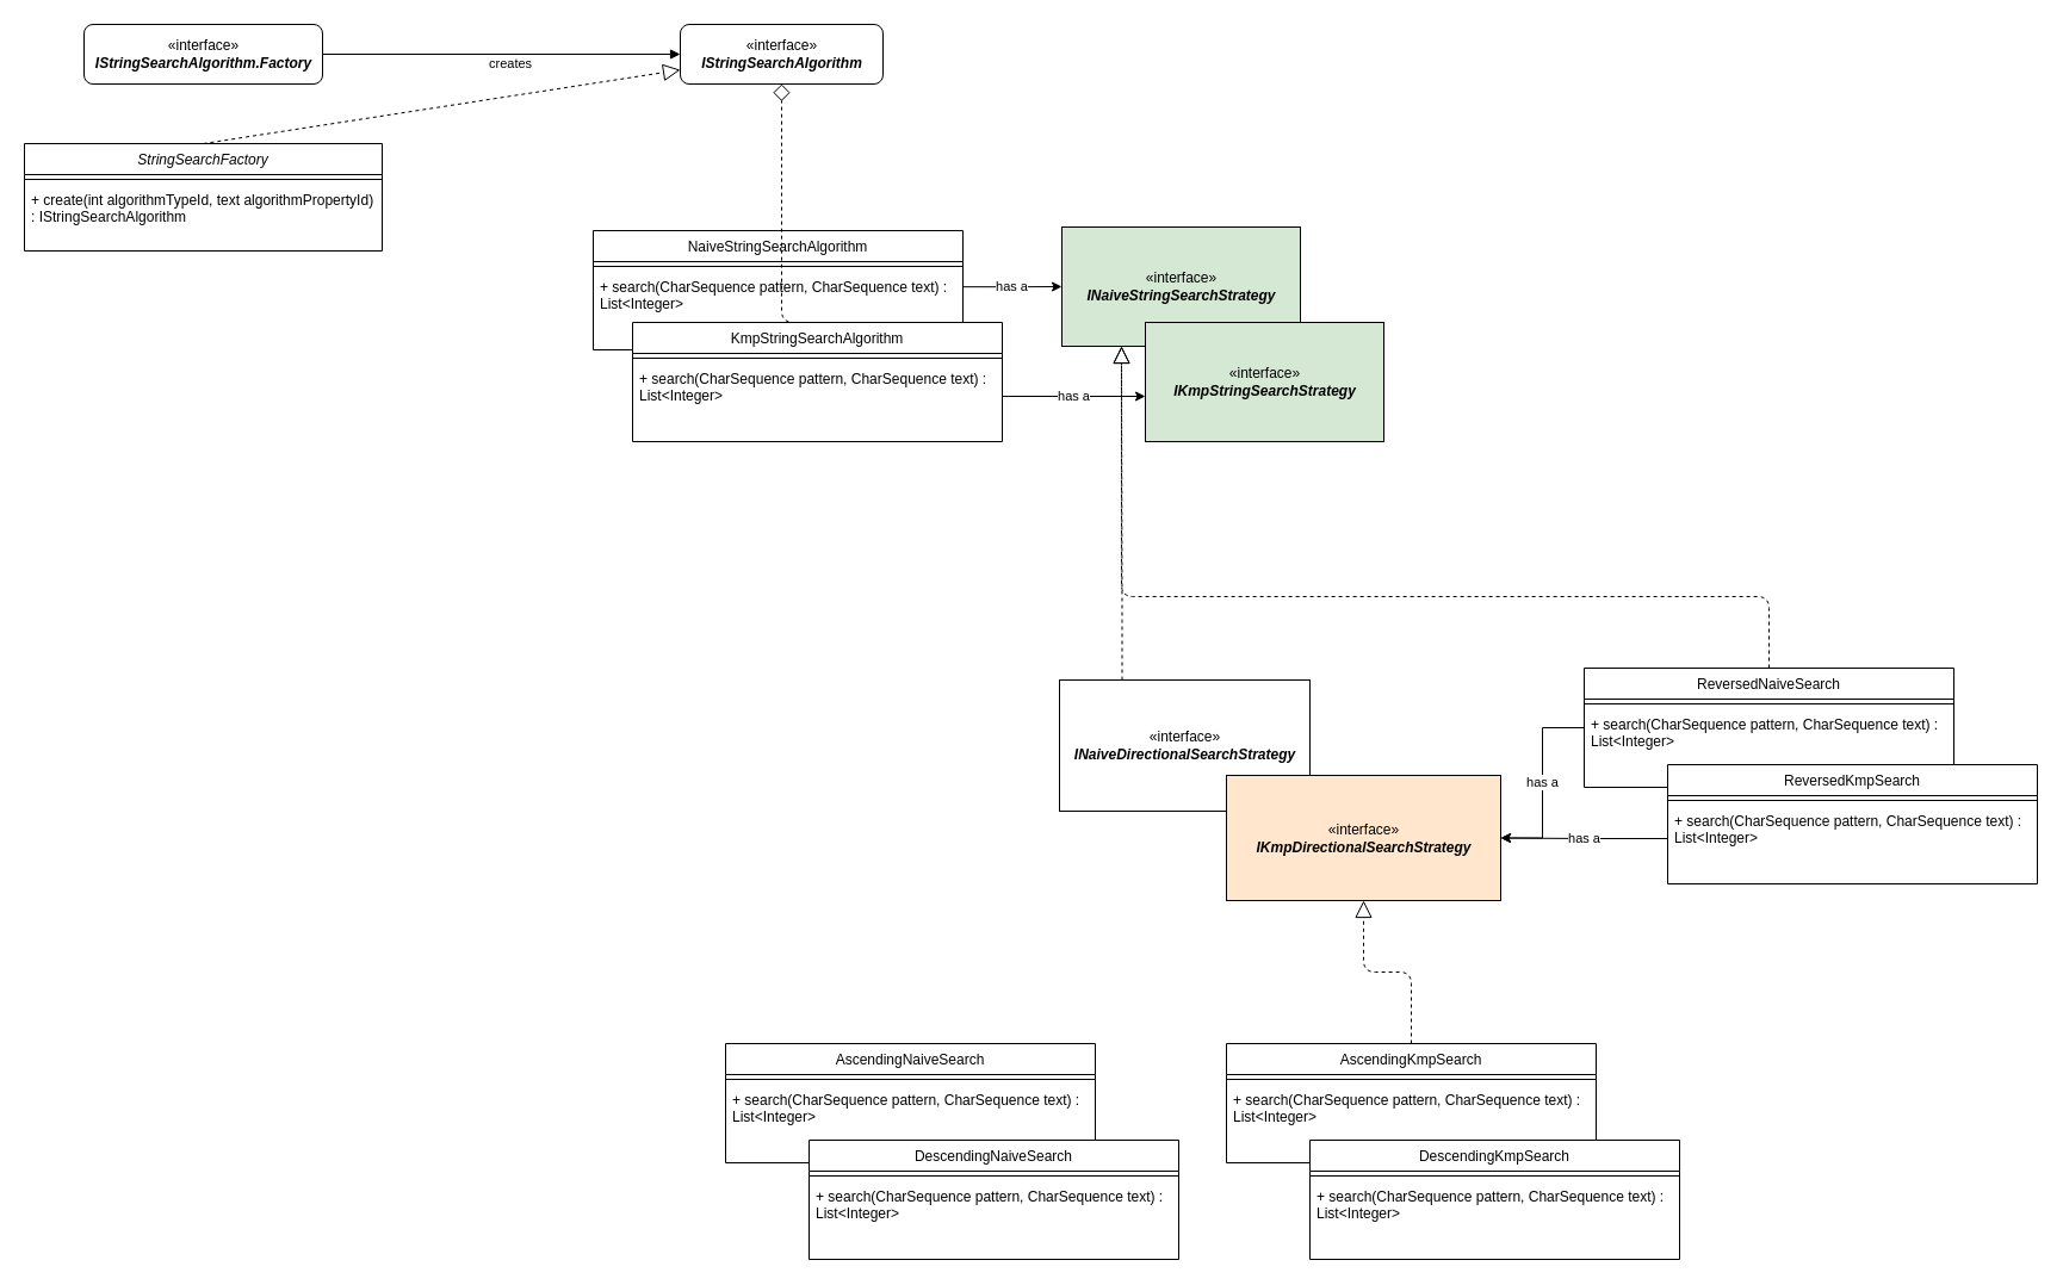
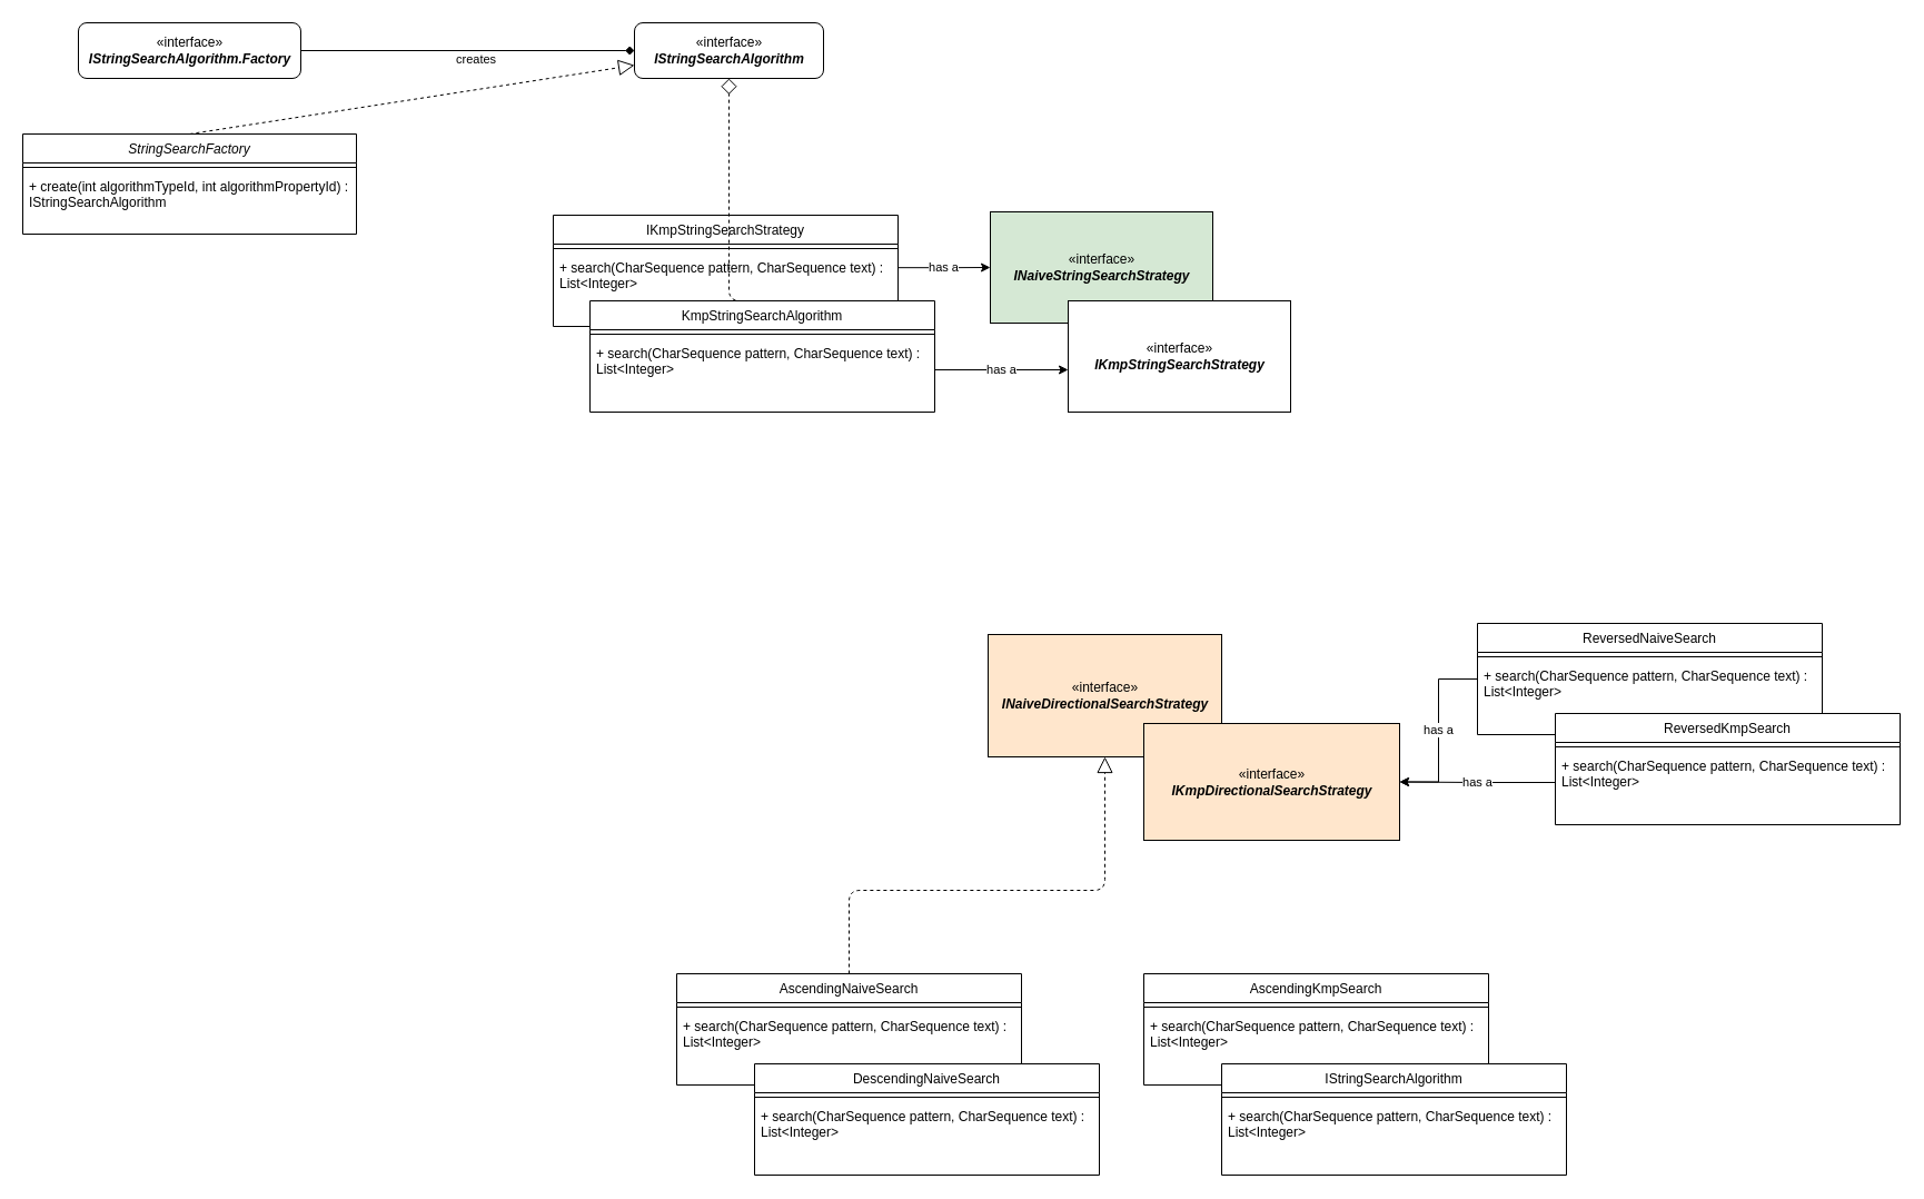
- <mxCell id="5" value="creates" style="endArrow=block;endFill=1;html=1;edgeStyle=orthogonalEdgeStyle;align=left;verticalAlign=top;exitX=1;exitY=0.5;exitDx=0;exitDy=0;entryX=0;entryY=0.5;entryDx=0;entryDy=0;" edge="1" parent="1" source="2" target="3"><mxGeometry x="-0.077" y="5" relative="1" as="geometry"><mxPoint x="380" y="40" as="sourcePoint" /><mxPoint x="540" y="40" as="targetPoint" /><mxPoint as="offset" /></mxGeometry></mxCell>
+ <mxCell id="5" value="creates" style="endArrow=diamond;endFill=1;html=1;edgeStyle=orthogonalEdgeStyle;align=left;verticalAlign=top;exitX=1;exitY=0.5;exitDx=0;exitDy=0;entryX=0;entryY=0.5;entryDx=0;entryDy=0;" edge="1" parent="1" source="2" target="3"><mxGeometry x="-0.077" y="5" relative="1" as="geometry"><mxPoint x="380" y="40" as="sourcePoint" /><mxPoint x="540" y="40" as="targetPoint" /><mxPoint as="offset" /></mxGeometry></mxCell>
- <mxCell id="8" value="+ create(int algorithmTypeId, text algorithmPropertyId) : IStringSearchAlgorithm" style="text;align=left;verticalAlign=top;spacingLeft=4;spacingRight=4;overflow=hidden;rotatable=0;points=[[0,0.5],[1,0.5]];portConstraint=eastwest;whiteSpace=wrap;" parent="6" vertex="1"><mxGeometry y="34" width="300" height="56" as="geometry" /></mxCell>
+ <mxCell id="8" value="+ create(int algorithmTypeId, int algorithmPropertyId) : IStringSearchAlgorithm" style="text;align=left;verticalAlign=top;spacingLeft=4;spacingRight=4;overflow=hidden;rotatable=0;points=[[0,0.5],[1,0.5]];portConstraint=eastwest;whiteSpace=wrap;" parent="6" vertex="1"><mxGeometry y="34" width="300" height="56" as="geometry" /></mxCell>
- <mxCell id="15" value="NaiveStringSearchAlgorithm" style="swimlane;fontStyle=0;align=center;verticalAlign=top;childLayout=stackLayout;horizontal=1;startSize=26;horizontalStack=0;resizeParent=1;resizeLast=0;collapsible=1;marginBottom=0;rounded=0;shadow=0;strokeWidth=1;" parent="1" vertex="1"><mxGeometry x="497" y="193" width="310" height="100" as="geometry"><mxRectangle x="550" y="140" width="160" height="26" as="alternateBounds" /></mxGeometry></mxCell>
+ <mxCell id="15" value="IKmpStringSearchStrategy" style="swimlane;fontStyle=0;align=center;verticalAlign=top;childLayout=stackLayout;horizontal=1;startSize=26;horizontalStack=0;resizeParent=1;resizeLast=0;collapsible=1;marginBottom=0;rounded=0;shadow=0;strokeWidth=1;" parent="1" vertex="1"><mxGeometry x="497" y="193" width="310" height="100" as="geometry"><mxRectangle x="550" y="140" width="160" height="26" as="alternateBounds" /></mxGeometry></mxCell>
- <mxCell id="10" value="«interface»&lt;br&gt;&lt;b&gt;&lt;i&gt;IKmpStringSearchStrategy&lt;/i&gt;&lt;/b&gt;" style="html=1;container=0;fillColor=#d5e8d4;" vertex="1" parent="1"><mxGeometry x="960" y="270" width="200" height="100" as="geometry" /></mxCell>
+ <mxCell id="10" value="«interface»&lt;br&gt;&lt;b&gt;&lt;i&gt;IKmpStringSearchStrategy&lt;/i&gt;&lt;/b&gt;" style="html=1;container=0;" vertex="1" parent="1"><mxGeometry x="960" y="270" width="200" height="100" as="geometry" /></mxCell>
- <mxCell id="27" value="" style="endArrow=block;dashed=1;endFill=0;endSize=12;html=1;entryX=0.25;entryY=1;entryDx=0;entryDy=0;exitX=0.5;exitY=0;exitDx=0;exitDy=0;edgeStyle=orthogonalEdgeStyle;" edge="1" parent="1" source="40" target="9"><mxGeometry width="160" relative="1" as="geometry"><mxPoint x="1489.96" y="508" as="sourcePoint" /><mxPoint x="940" y="298" as="targetPoint" /><Array as="points"><mxPoint x="1483" y="500" /><mxPoint x="940" y="500" /></Array></mxGeometry></mxCell>
- <mxCell id="13" value="" style="endArrow=block;dashed=1;endFill=0;endSize=12;html=1;edgeStyle=orthogonalEdgeStyle;entryX=0.25;entryY=1;entryDx=0;entryDy=0;exitX=0.25;exitY=0;exitDx=0;exitDy=0;" edge="1" parent="1" source="11" target="9"><mxGeometry width="160" relative="1" as="geometry"><mxPoint x="965" y="410" as="sourcePoint" /><mxPoint x="1027.5" y="240" as="targetPoint" /><Array as="points"><mxPoint x="940" y="510" /></Array></mxGeometry></mxCell>
- <mxCell id="11" value="«interface»&lt;br&gt;&lt;b&gt;&lt;i&gt;INaiveDirectionalSearchStrategy&lt;/i&gt;&lt;/b&gt;" style="html=1;container=0;" vertex="1" parent="1"><mxGeometry x="888" y="570" width="210" height="110" as="geometry" /></mxCell>
+ <mxCell id="11" value="«interface»&lt;br&gt;&lt;b&gt;&lt;i&gt;INaiveDirectionalSearchStrategy&lt;/i&gt;&lt;/b&gt;" style="html=1;container=0;fillColor=#ffe6cc;" vertex="1" parent="1"><mxGeometry x="888" y="570" width="210" height="110" as="geometry" /></mxCell>
+ <mxCell id="24" value="" style="endArrow=block;dashed=1;endFill=0;endSize=12;html=1;entryX=0.5;entryY=1;entryDx=0;entryDy=0;exitX=0.5;exitY=0;exitDx=0;exitDy=0;edgeStyle=orthogonalEdgeStyle;" edge="1" parent="1" source="34" target="11"><mxGeometry width="160" relative="1" as="geometry"><mxPoint x="843" y="921" as="sourcePoint" /><mxPoint x="1003" y="690" as="targetPoint" /><Array as="points"><mxPoint x="763" y="800" /><mxPoint x="993" y="800" /></Array></mxGeometry></mxCell>
- <mxCell id="23" value="" style="endArrow=block;dashed=1;endFill=0;endSize=12;html=1;entryX=0.5;entryY=1;entryDx=0;entryDy=0;exitX=0.5;exitY=0;exitDx=0;exitDy=0;edgeStyle=orthogonalEdgeStyle;" edge="1" parent="1" source="28" target="12"><mxGeometry width="160" relative="1" as="geometry"><mxPoint x="1153" y="660" as="sourcePoint" /><mxPoint x="1068" y="440" as="targetPoint" /></mxGeometry></mxCell>
- <mxCell id="31" value="DescendingKmpSearch" style="swimlane;fontStyle=0;align=center;verticalAlign=top;childLayout=stackLayout;horizontal=1;startSize=26;horizontalStack=0;resizeParent=1;resizeLast=0;collapsible=1;marginBottom=0;rounded=0;shadow=0;strokeWidth=1;" vertex="1" parent="1"><mxGeometry x="1098" y="956" width="310" height="100" as="geometry"><mxRectangle x="550" y="140" width="160" height="26" as="alternateBounds" /></mxGeometry></mxCell>
+ <mxCell id="31" value="IStringSearchAlgorithm" style="swimlane;fontStyle=0;align=center;verticalAlign=top;childLayout=stackLayout;horizontal=1;startSize=26;horizontalStack=0;resizeParent=1;resizeLast=0;collapsible=1;marginBottom=0;rounded=0;shadow=0;strokeWidth=1;" vertex="1" parent="1"><mxGeometry x="1098" y="956" width="310" height="100" as="geometry"><mxRectangle x="550" y="140" width="160" height="26" as="alternateBounds" /></mxGeometry></mxCell>
